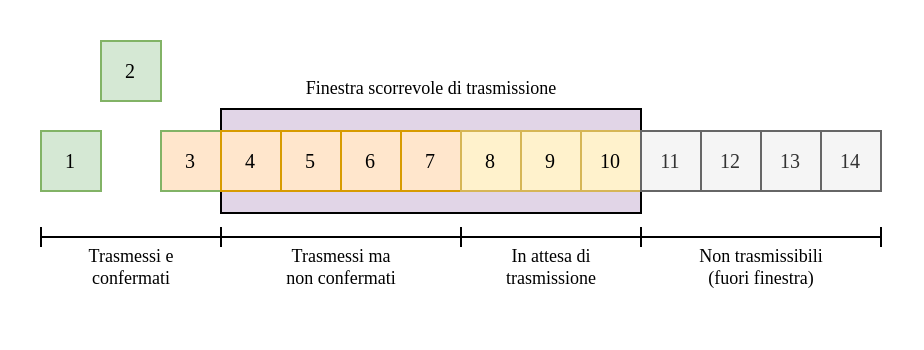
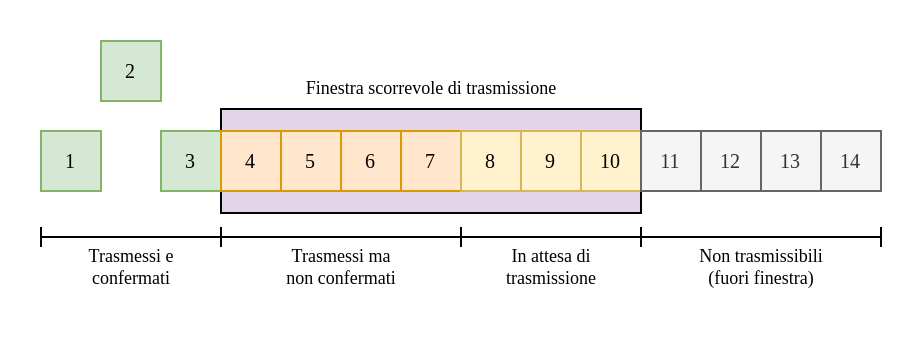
- <mxCell id="5" value="3" style="whiteSpace=wrap;html=1;fontFamily=Bahnschrift;fontSize=10;fillColor=#ffe6cc;rounded=0;strokeColor=#82b366;" vertex="1" parent="1"><mxGeometry x="80" y="65" width="30" height="30" as="geometry" /></mxCell>
+ <mxCell id="5" value="3" style="whiteSpace=wrap;html=1;fontFamily=Bahnschrift;fontSize=10;fillColor=#d5e8d4;rounded=0;strokeColor=#82b366;" vertex="1" parent="1"><mxGeometry x="80" y="65" width="30" height="30" as="geometry" /></mxCell>
